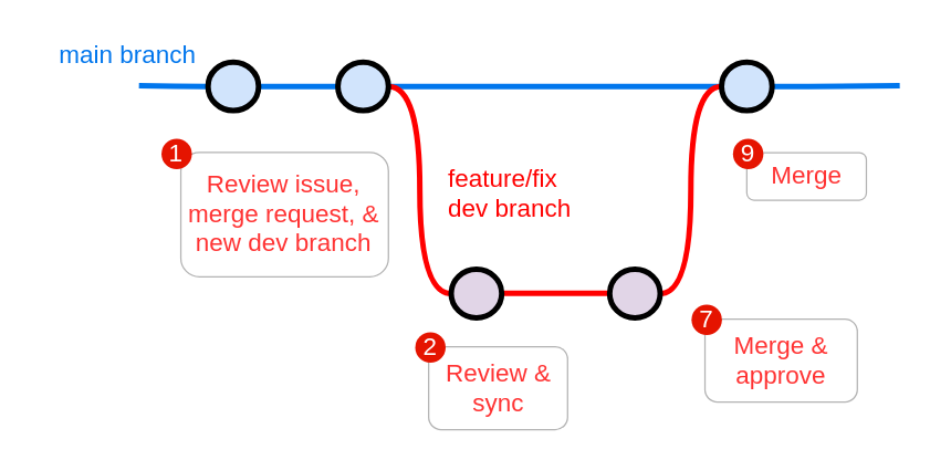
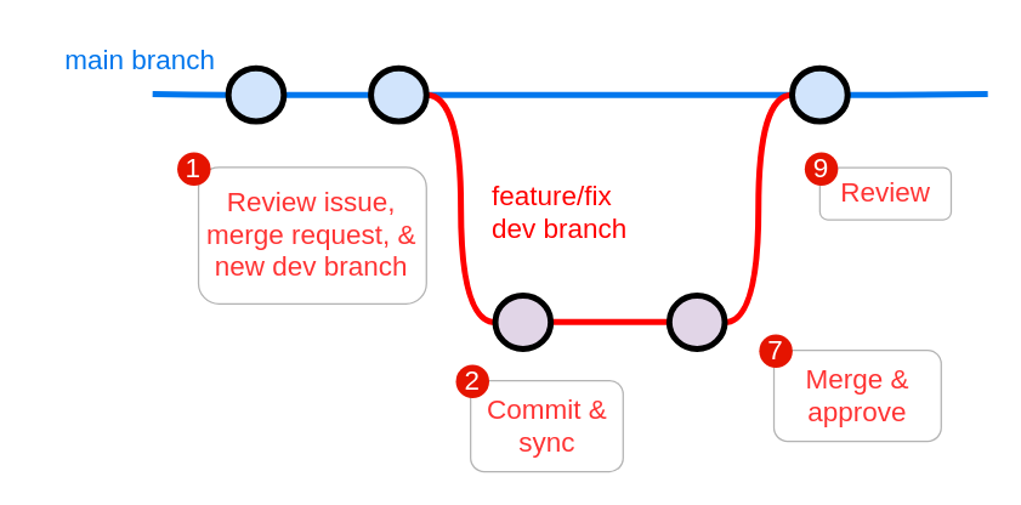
- <mxCell id="10" value="&lt;span style=&quot;color: rgb(255 , 51 , 51)&quot;&gt;Merge&lt;/span&gt;" style="rounded=1;whiteSpace=wrap;html=1;labelBackgroundColor=none;fontSize=18;fontColor=#FF9933;strokeColor=#B3B3B3;fillColor=none;" parent="1" vertex="1"><mxGeometry x="540" y="110" width="86.56" height="34.41" as="geometry" /></mxCell>
+ <mxCell id="10" value="&lt;span style=&quot;color: rgb(255 , 51 , 51)&quot;&gt;Review&lt;/span&gt;" style="rounded=1;whiteSpace=wrap;html=1;labelBackgroundColor=none;fontSize=18;fontColor=#FF9933;strokeColor=#B3B3B3;fillColor=none;" parent="1" vertex="1"><mxGeometry x="540" y="110" width="86.56" height="34.41" as="geometry" /></mxCell>
- <mxCell id="6" value="&lt;span style=&quot;color: rgb(255 , 51 , 51)&quot;&gt;Review &amp;amp; sync&lt;/span&gt;" style="rounded=1;whiteSpace=wrap;html=1;labelBackgroundColor=none;fontSize=18;fontColor=#FF9933;strokeColor=#B3B3B3;fillColor=none;" parent="1" vertex="1"><mxGeometry x="309.72" y="250.51" width="100.56" height="60" as="geometry" /></mxCell>
+ <mxCell id="6" value="&lt;span style=&quot;color: rgb(255 , 51 , 51)&quot;&gt;Commit &amp;amp; sync&lt;/span&gt;" style="rounded=1;whiteSpace=wrap;html=1;labelBackgroundColor=none;fontSize=18;fontColor=#FF9933;strokeColor=#B3B3B3;fillColor=none;" parent="1" vertex="1"><mxGeometry x="309.72" y="250.51" width="100.56" height="60" as="geometry" /></mxCell>
